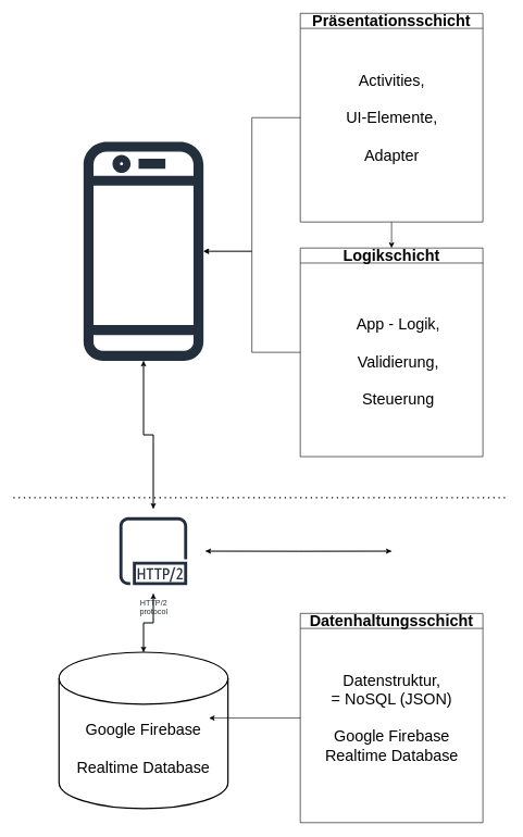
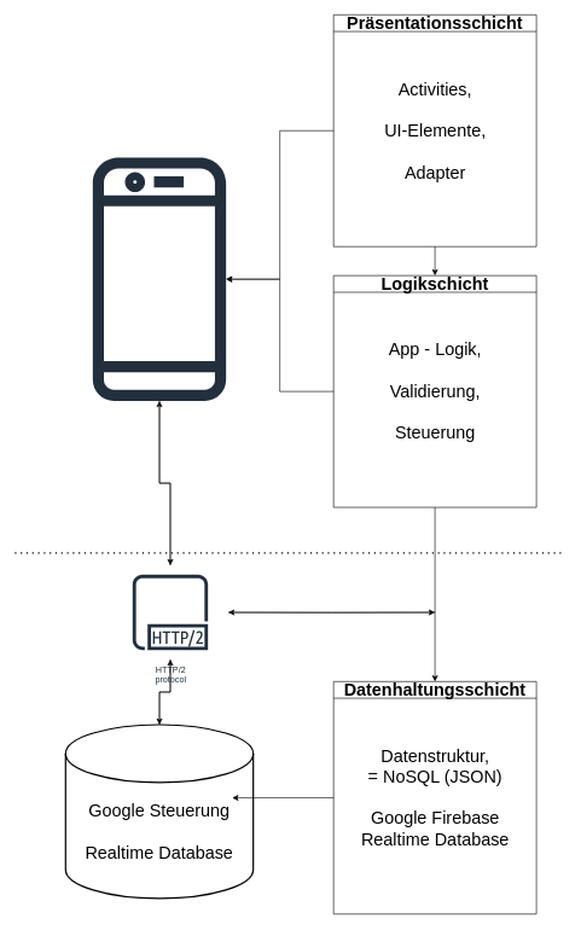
- <mxCell id="16" value="App - Logik,&lt;div&gt;&lt;br&gt;&lt;/div&gt;&lt;div&gt;Validierung,&lt;/div&gt;&lt;div&gt;&lt;font&gt;&lt;br&gt;&lt;/font&gt;&lt;/div&gt;&lt;div&gt;Steuerung&lt;/div&gt;" style="text;html=1;align=center;verticalAlign=middle;resizable=0;points=[];autosize=1;strokeColor=none;fillColor=none;fontSize=24;" vertex="1" parent="15"><mxGeometry x="75" y="95" width="150" height="160" as="geometry" /></mxCell>
+ <mxCell id="16" value="App - Logik,&lt;div&gt;&lt;br&gt;&lt;/div&gt;&lt;div&gt;Validierung,&lt;/div&gt;&lt;div&gt;&lt;font&gt;&lt;br&gt;&lt;/font&gt;&lt;/div&gt;&lt;div&gt;Steuerung&lt;/div&gt;" style="text;html=1;align=center;verticalAlign=middle;resizable=0;points=[];autosize=1;strokeColor=none;fillColor=none;fontSize=24;" vertex="1" parent="15"><mxGeometry x="65" y="80" width="150" height="160" as="geometry" /></mxCell>
+ <mxCell id="9" style="edgeStyle=orthogonalEdgeStyle;rounded=0;orthogonalLoop=1;jettySize=auto;html=1;exitX=0.5;exitY=1;exitDx=0;exitDy=0;entryX=0.5;entryY=0;entryDx=0;entryDy=0;" edge="1" parent="1" source="15" target="18"><mxGeometry relative="1" as="geometry" /></mxCell>
- <mxCell id="3" value="&lt;div&gt;&lt;font style=&quot;font-size: 24px;&quot;&gt;&lt;br&gt;&lt;/font&gt;&lt;/div&gt;&lt;div&gt;&lt;font style=&quot;font-size: 24px;&quot;&gt;&lt;br&gt;&lt;/font&gt;&lt;/div&gt;&lt;font style=&quot;font-size: 24px;&quot;&gt;Google Firebase&lt;/font&gt;&lt;div&gt;&lt;font style=&quot;font-size: 24px;&quot;&gt;&lt;br&gt;Realtime Database&lt;/font&gt;&lt;/div&gt;" style="strokeWidth=2;html=1;shape=mxgraph.flowchart.database;whiteSpace=wrap;" vertex="1" parent="1"><mxGeometry x="90" y="1000" width="259.1" height="240" as="geometry" /></mxCell>
+ <mxCell id="3" value="&lt;div&gt;&lt;font style=&quot;font-size: 24px;&quot;&gt;&lt;br&gt;&lt;/font&gt;&lt;/div&gt;&lt;div&gt;&lt;font style=&quot;font-size: 24px;&quot;&gt;&lt;br&gt;&lt;/font&gt;&lt;/div&gt;&lt;font style=&quot;font-size: 24px;&quot;&gt;Google Steuerung&lt;/font&gt;&lt;div&gt;&lt;font style=&quot;font-size: 24px;&quot;&gt;&lt;br&gt;Realtime Database&lt;/font&gt;&lt;/div&gt;" style="strokeWidth=2;html=1;shape=mxgraph.flowchart.database;whiteSpace=wrap;" vertex="1" parent="1"><mxGeometry x="90" y="1000" width="259.1" height="240" as="geometry" /></mxCell>
